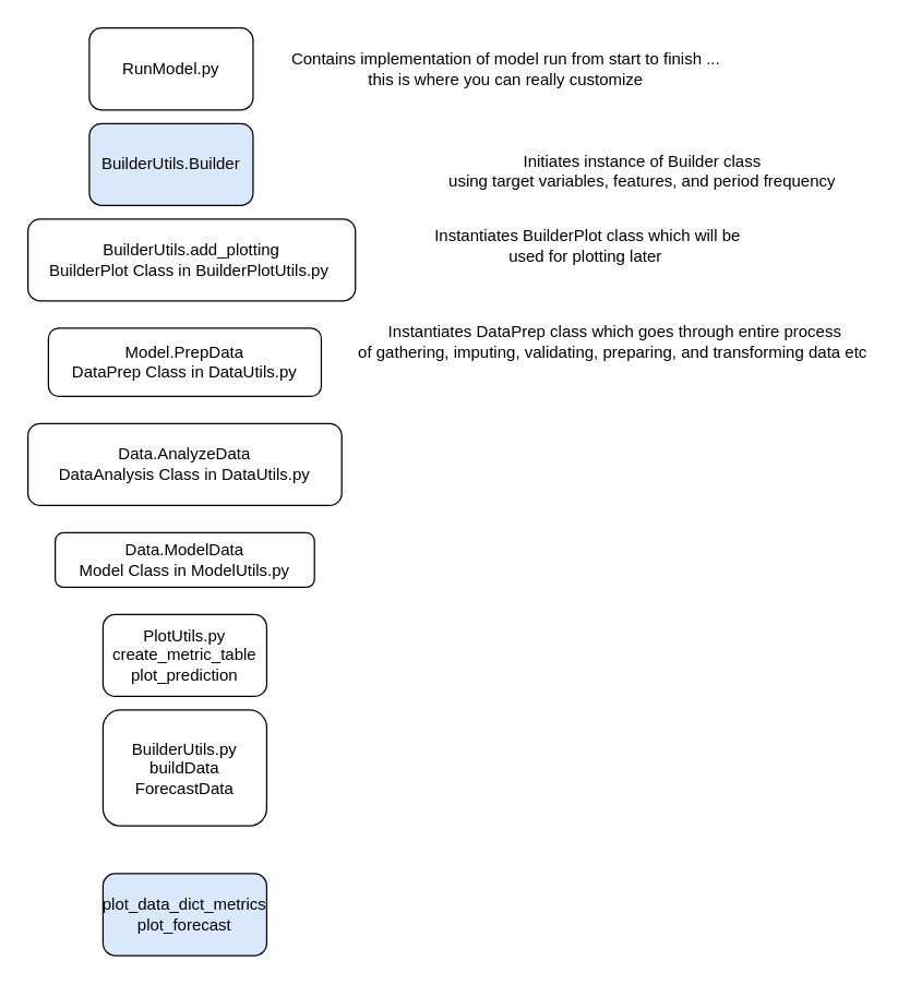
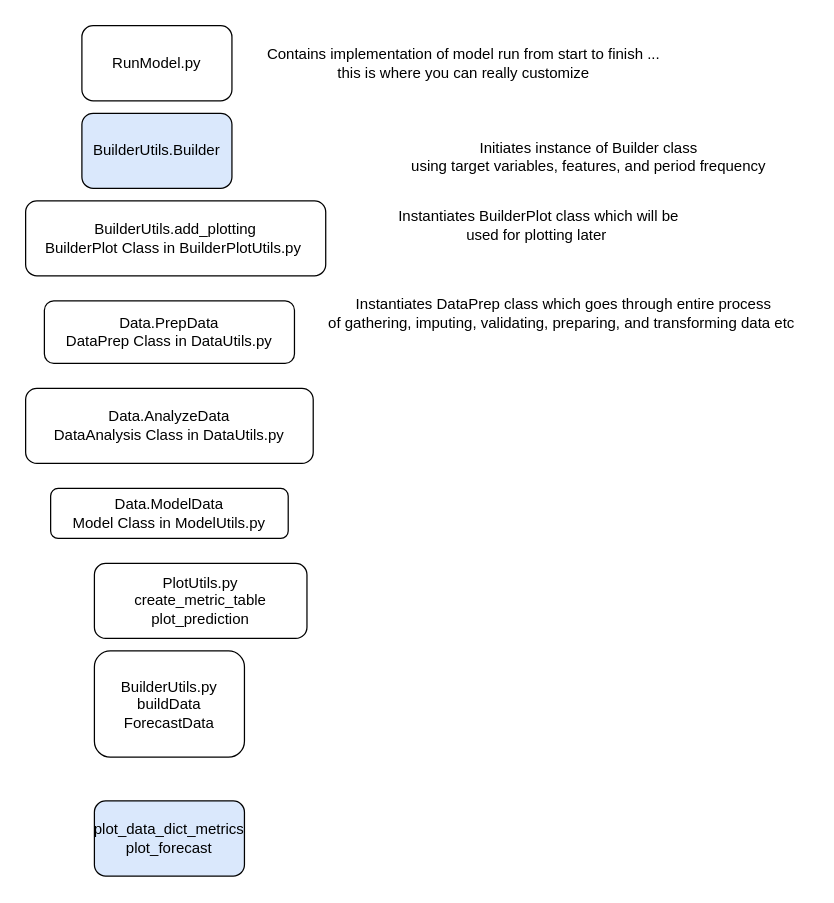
- <mxCell id="5" value="Model.PrepData&lt;br&gt;DataPrep Class in DataUtils.py" style="rounded=1;whiteSpace=wrap;html=1;" parent="1" vertex="1"><mxGeometry x="35" y="240" width="200" height="50" as="geometry" /></mxCell>
+ <mxCell id="5" value="Data.PrepData&lt;br&gt;DataPrep Class in DataUtils.py" style="rounded=1;whiteSpace=wrap;html=1;" parent="1" vertex="1"><mxGeometry x="35" y="240" width="200" height="50" as="geometry" /></mxCell>
- <mxCell id="8" value="PlotUtils.py&lt;br&gt;create_metric_table&lt;br&gt;plot_prediction" style="rounded=1;whiteSpace=wrap;html=1;" parent="1" vertex="1"><mxGeometry x="75" y="450" width="120" height="60" as="geometry" /></mxCell>
+ <mxCell id="8" value="PlotUtils.py&lt;br&gt;create_metric_table&lt;br&gt;plot_prediction" style="rounded=1;whiteSpace=wrap;html=1;" parent="1" vertex="1"><mxGeometry x="75" y="450" width="170" height="60" as="geometry" /></mxCell>
